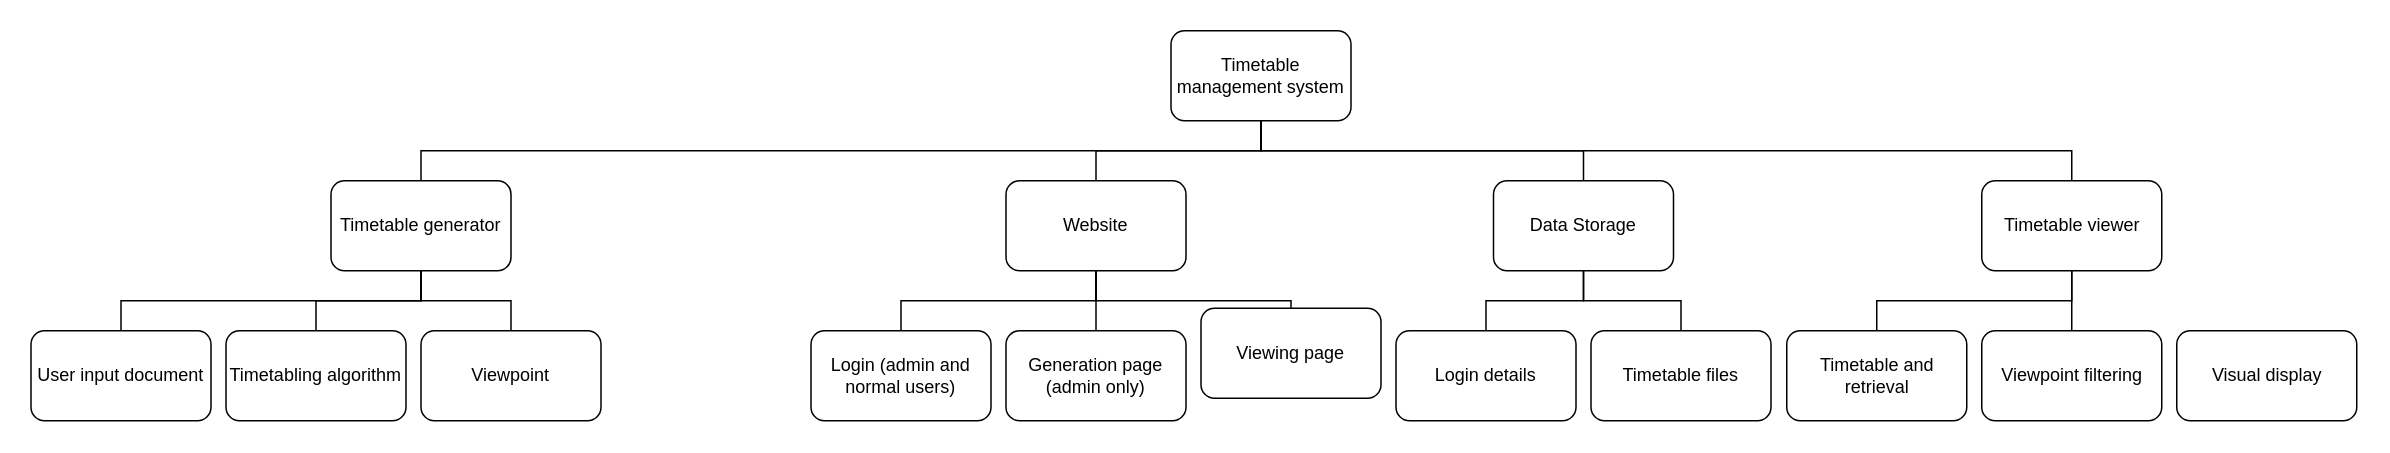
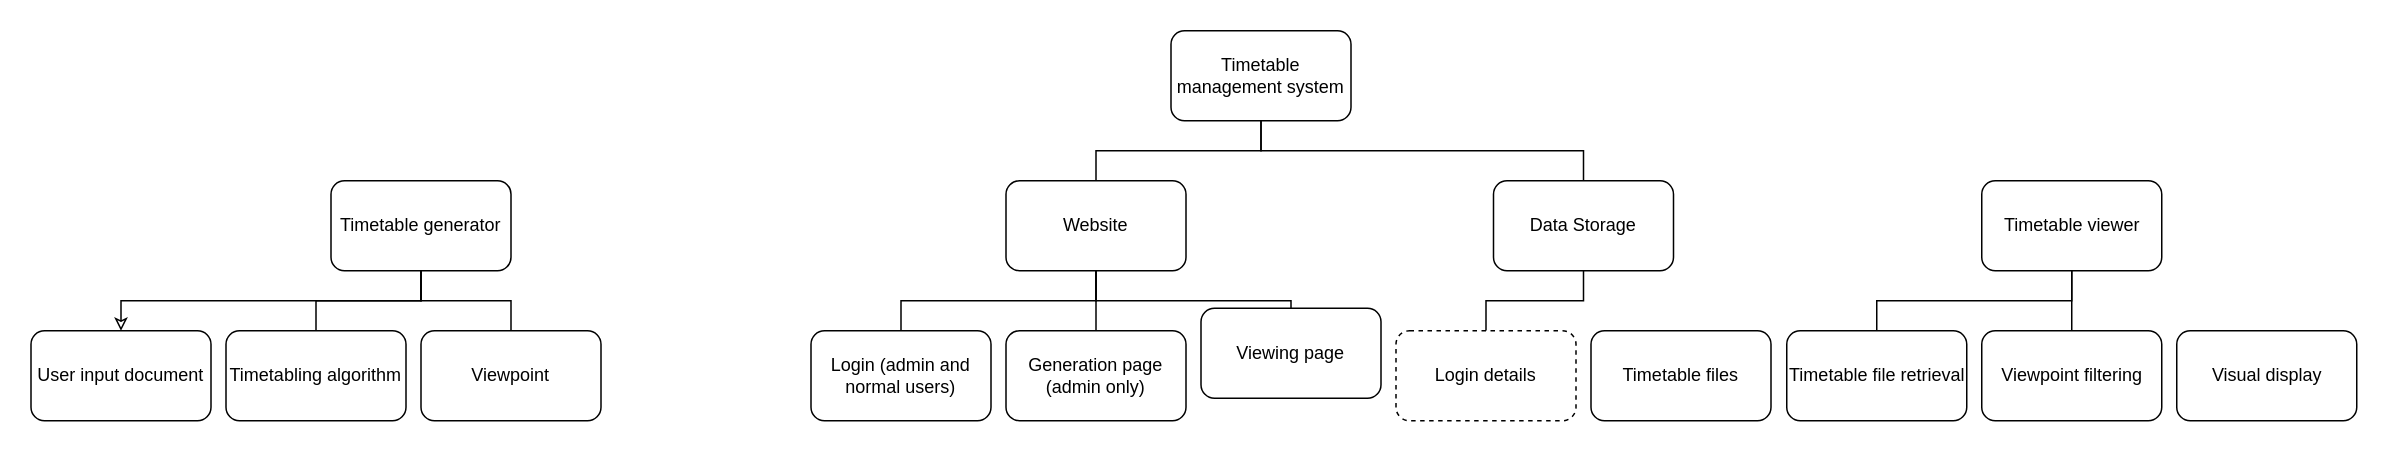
- <mxCell id="2" style="edgeStyle=orthogonalEdgeStyle;rounded=0;orthogonalLoop=1;jettySize=auto;html=1;entryX=0.5;entryY=0;entryDx=0;entryDy=0;endArrow=none;endFill=0;exitX=0.5;exitY=1;exitDx=0;exitDy=0;" edge="1" parent="1" source="6" target="10"><mxGeometry relative="1" as="geometry"><mxPoint x="814" y="80" as="sourcePoint" /><mxPoint x="460" y="110" as="targetPoint" /><Array as="points"><mxPoint x="840" y="100" /><mxPoint x="280" y="100" /></Array></mxGeometry></mxCell>
- <mxCell id="3" style="edgeStyle=orthogonalEdgeStyle;rounded=0;orthogonalLoop=1;jettySize=auto;html=1;entryX=0.5;entryY=0;entryDx=0;entryDy=0;endArrow=none;endFill=0;exitX=0.5;exitY=1;exitDx=0;exitDy=0;" edge="1" parent="1" source="6" target="13"><mxGeometry relative="1" as="geometry"><mxPoint x="814" y="80" as="sourcePoint" /><mxPoint x="1167" y="110" as="targetPoint" /><Array as="points"><mxPoint x="840" y="100" /><mxPoint x="1381" y="100" /></Array></mxGeometry></mxCell>
- <mxCell id="19" style="edgeStyle=orthogonalEdgeStyle;rounded=0;orthogonalLoop=1;jettySize=auto;html=1;endArrow=none;endFill=0;" edge="1" parent="1" source="20" target="25"><mxGeometry relative="1" as="geometry" /></mxCell>
- <mxCell id="7" style="edgeStyle=orthogonalEdgeStyle;rounded=0;orthogonalLoop=1;jettySize=auto;html=1;entryX=0.5;entryY=0;entryDx=0;entryDy=0;endArrow=none;endFill=0;exitX=0.5;exitY=1;exitDx=0;exitDy=0;" edge="1" parent="1" source="10" target="21"><mxGeometry relative="1" as="geometry"><Array as="points"><mxPoint x="280" y="200" /><mxPoint x="80" y="200" /></Array></mxGeometry></mxCell>
+ <mxCell id="7" style="edgeStyle=orthogonalEdgeStyle;rounded=0;orthogonalLoop=1;jettySize=auto;html=1;entryX=0.5;entryY=0;entryDx=0;entryDy=0;endArrow=classic;endFill=0;exitX=0.5;exitY=1;exitDx=0;exitDy=0;" edge="1" parent="1" source="10" target="21"><mxGeometry relative="1" as="geometry"><Array as="points"><mxPoint x="280" y="200" /><mxPoint x="80" y="200" /></Array></mxGeometry></mxCell>
- <mxCell id="24" value="Login details" style="rounded=1;whiteSpace=wrap;html=1;" vertex="1" parent="1"><mxGeometry x="930" y="220" width="120" height="60" as="geometry" /></mxCell>
+ <mxCell id="24" value="Login details" style="rounded=1;whiteSpace=wrap;html=1;dashed=1;" vertex="1" parent="1"><mxGeometry x="930" y="220" width="120" height="60" as="geometry" /></mxCell>
- <mxCell id="29" value="Timetable and retrieval" style="rounded=1;whiteSpace=wrap;html=1;" vertex="1" parent="1"><mxGeometry x="1190.5" y="220" width="120" height="60" as="geometry" /></mxCell>
+ <mxCell id="29" value="Timetable file retrieval" style="rounded=1;whiteSpace=wrap;html=1;" vertex="1" parent="1"><mxGeometry x="1190.5" y="220" width="120" height="60" as="geometry" /></mxCell>
